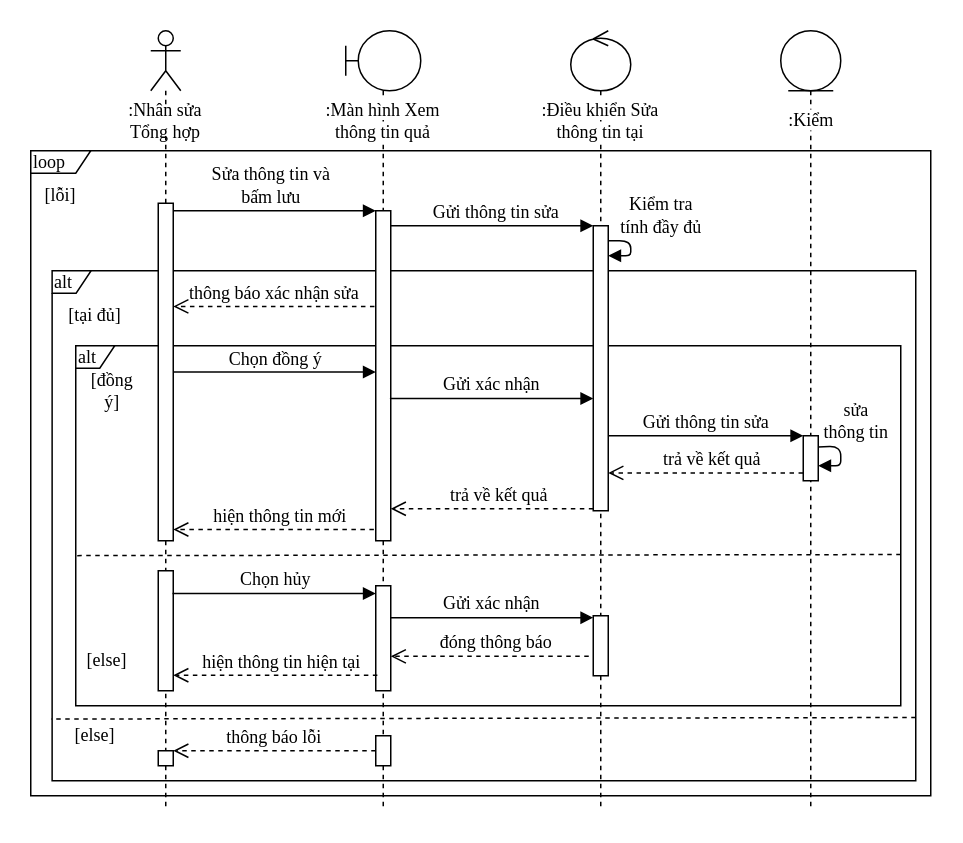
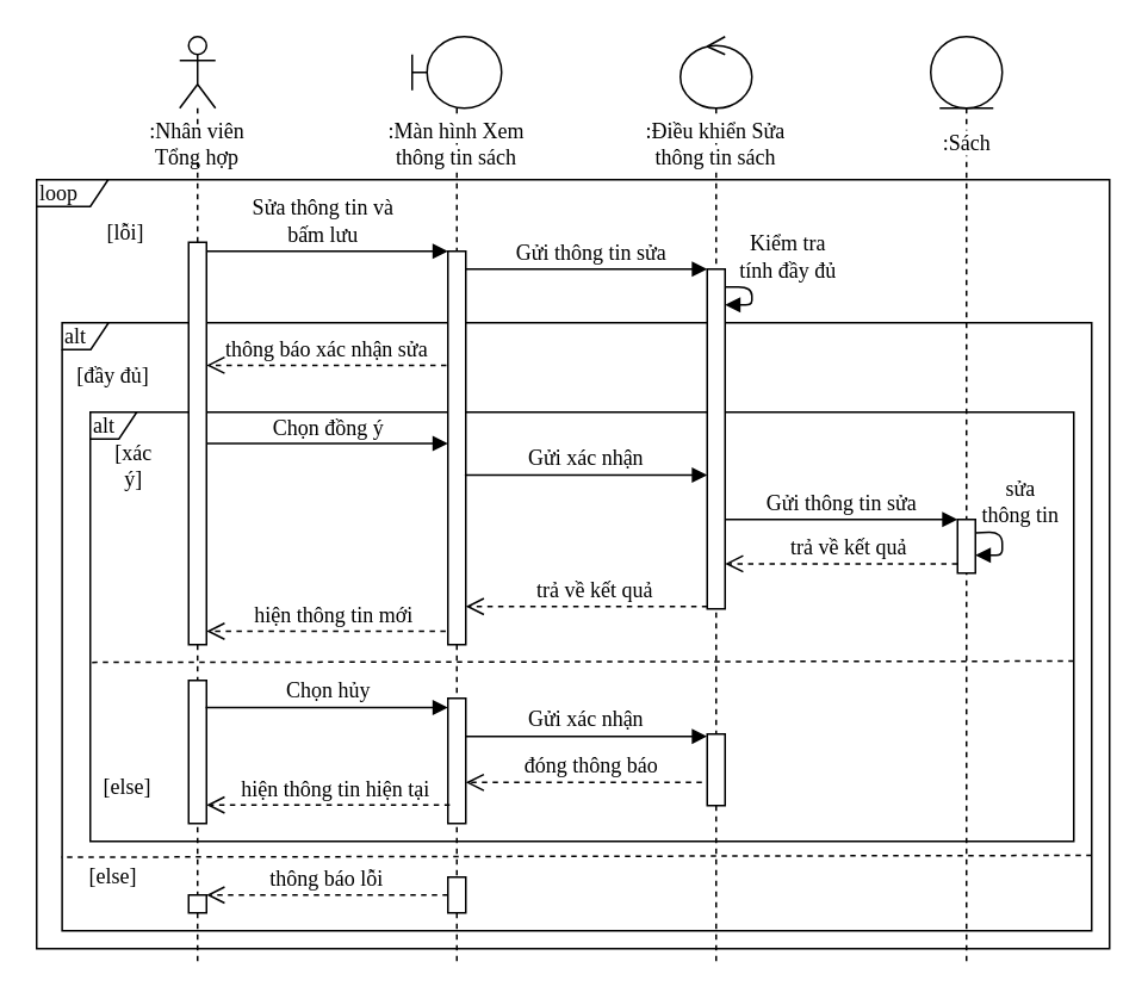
- <mxCell id="12" value=":Nhân sửa Tổng hợp" style="text;html=1;strokeColor=none;fillColor=#FFFFFF;align=center;verticalAlign=middle;whiteSpace=wrap;rounded=0;fontSize=12;fontFamily=Times New Roman;" parent="1" vertex="1"><mxGeometry x="75" y="70" width="70" height="20" as="geometry" /></mxCell>
+ <mxCell id="12" value=":Nhân viên Tổng hợp" style="text;html=1;strokeColor=none;fillColor=#FFFFFF;align=center;verticalAlign=middle;whiteSpace=wrap;rounded=0;fontSize=12;fontFamily=Times New Roman;" parent="1" vertex="1"><mxGeometry x="75" y="70" width="70" height="20" as="geometry" /></mxCell>
- <mxCell id="20" value="&lt;span style=&quot;background-color: rgb(255 , 255 , 255)&quot;&gt;:Màn hình Xem thông tin quả&lt;/span&gt;" style="text;html=1;strokeColor=none;fillColor=none;align=center;verticalAlign=middle;whiteSpace=wrap;rounded=0;fontFamily=Times New Roman;fontSize=12;" parent="1" vertex="1"><mxGeometry x="215" y="70" width="80" height="20" as="geometry" /></mxCell>
+ <mxCell id="20" value="&lt;span style=&quot;background-color: rgb(255 , 255 , 255)&quot;&gt;:Màn hình Xem thông tin sách&lt;/span&gt;" style="text;html=1;strokeColor=none;fillColor=none;align=center;verticalAlign=middle;whiteSpace=wrap;rounded=0;fontFamily=Times New Roman;fontSize=12;" parent="1" vertex="1"><mxGeometry x="215" y="70" width="80" height="20" as="geometry" /></mxCell>
- <mxCell id="21" value="&lt;span style=&quot;background-color: rgb(255 , 255 , 255)&quot;&gt;:Điều khiển Sửa thông tin tại&lt;/span&gt;" style="text;html=1;strokeColor=none;fillColor=none;align=center;verticalAlign=middle;whiteSpace=wrap;rounded=0;fontFamily=Times New Roman;fontSize=12;" parent="1" vertex="1"><mxGeometry x="355" y="70" width="90" height="20" as="geometry" /></mxCell>
+ <mxCell id="21" value="&lt;span style=&quot;background-color: rgb(255 , 255 , 255)&quot;&gt;:Điều khiển Sửa thông tin sách&lt;/span&gt;" style="text;html=1;strokeColor=none;fillColor=none;align=center;verticalAlign=middle;whiteSpace=wrap;rounded=0;fontFamily=Times New Roman;fontSize=12;" parent="1" vertex="1"><mxGeometry x="355" y="70" width="90" height="20" as="geometry" /></mxCell>
- <mxCell id="22" value="&lt;span style=&quot;background-color: rgb(255 , 255 , 255)&quot;&gt;:Kiểm&lt;/span&gt;" style="text;html=1;strokeColor=none;fillColor=none;align=center;verticalAlign=middle;whiteSpace=wrap;rounded=0;fontFamily=Times New Roman;fontSize=12;" parent="1" vertex="1"><mxGeometry x="512.5" y="70" width="55" height="20" as="geometry" /></mxCell>
+ <mxCell id="22" value="&lt;span style=&quot;background-color: rgb(255 , 255 , 255)&quot;&gt;:Sách&lt;/span&gt;" style="text;html=1;strokeColor=none;fillColor=none;align=center;verticalAlign=middle;whiteSpace=wrap;rounded=0;fontFamily=Times New Roman;fontSize=12;" parent="1" vertex="1"><mxGeometry x="512.5" y="70" width="55" height="20" as="geometry" /></mxCell>
- <mxCell id="24" value="[lỗi]" style="text;html=1;strokeColor=none;fillColor=none;align=center;verticalAlign=middle;whiteSpace=wrap;rounded=0;fontFamily=Times New Roman;fontSize=12;" parent="1" vertex="1"><mxGeometry x="30" y="120" width="20" height="20" as="geometry" /></mxCell>
+ <mxCell id="24" value="[lỗi]" style="text;html=1;strokeColor=none;fillColor=none;align=center;verticalAlign=middle;whiteSpace=wrap;rounded=0;fontFamily=Times New Roman;fontSize=12;" parent="1" vertex="1"><mxGeometry x="60" y="120" width="20" height="20" as="geometry" /></mxCell>
- <mxCell id="25" value="[tại đủ]" style="text;html=1;strokeColor=none;fillColor=none;align=center;verticalAlign=middle;whiteSpace=wrap;rounded=0;fontFamily=Times New Roman;fontSize=12;" parent="1" vertex="1"><mxGeometry x="39.25" y="200" width="48.25" height="20" as="geometry" /></mxCell>
+ <mxCell id="25" value="[đầy đủ]" style="text;html=1;strokeColor=none;fillColor=none;align=center;verticalAlign=middle;whiteSpace=wrap;rounded=0;fontFamily=Times New Roman;fontSize=12;" parent="1" vertex="1"><mxGeometry x="39.25" y="200" width="48.25" height="20" as="geometry" /></mxCell>
- <mxCell id="29" value="[đồng ý]" style="text;html=1;strokeColor=none;fillColor=none;align=center;verticalAlign=middle;whiteSpace=wrap;rounded=0;fontFamily=Times New Roman;fontSize=12;" parent="1" vertex="1"><mxGeometry x="59.25" y="250" width="30.75" height="20" as="geometry" /></mxCell>
+ <mxCell id="29" value="[xác ý]" style="text;html=1;strokeColor=none;fillColor=none;align=center;verticalAlign=middle;whiteSpace=wrap;rounded=0;fontFamily=Times New Roman;fontSize=12;" parent="1" vertex="1"><mxGeometry x="59.25" y="250" width="30.75" height="20" as="geometry" /></mxCell>
